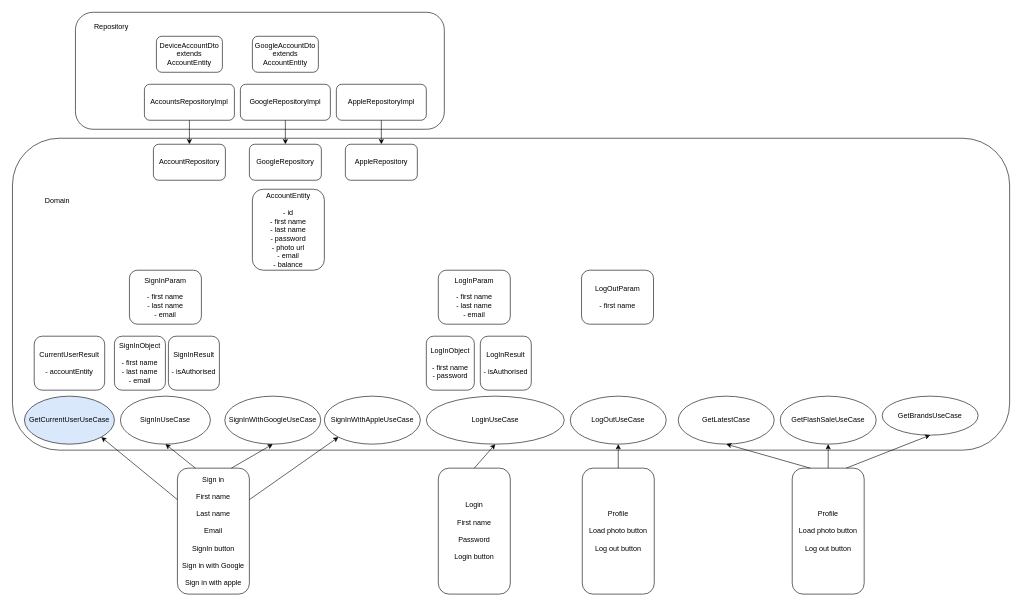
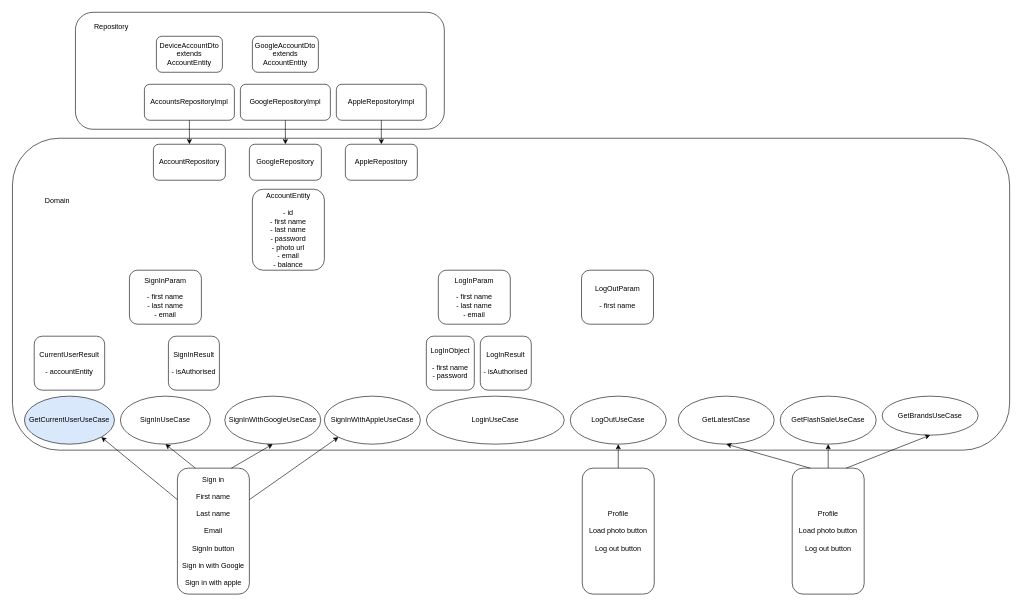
- <mxCell id="23" value="SignInObject&lt;br&gt;&lt;br&gt;- first name&lt;br style=&quot;border-color: var(--border-color);&quot;&gt;- last name&lt;br style=&quot;border-color: var(--border-color);&quot;&gt;- email" style="rounded=1;whiteSpace=wrap;html=1;" parent="1" vertex="1"><mxGeometry x="190" y="560" width="85" height="90" as="geometry" /></mxCell>
- <mxCell id="22" value="" style="endArrow=classic;html=1;rounded=0;entryX=0.5;entryY=1;entryDx=0;entryDy=0;exitX=0.5;exitY=0;exitDx=0;exitDy=0;" parent="1" source="18" target="19" edge="1"><mxGeometry width="50" height="50" relative="1" as="geometry"><mxPoint x="710" y="920" as="sourcePoint" /><mxPoint x="760" y="870" as="targetPoint" /></mxGeometry></mxCell>
- <mxCell id="18" value="Login&lt;br&gt;&lt;br&gt;First name&lt;br&gt;&lt;br&gt;Password&lt;br&gt;&lt;br&gt;Login button" style="rounded=1;whiteSpace=wrap;html=1;" parent="1" vertex="1"><mxGeometry x="730" y="780" width="120" height="210" as="geometry" /></mxCell>
